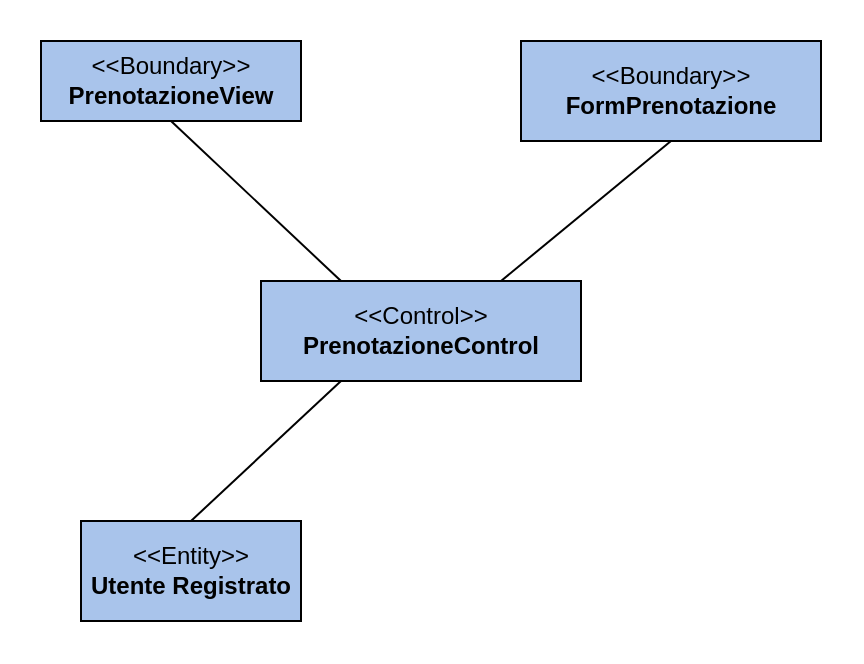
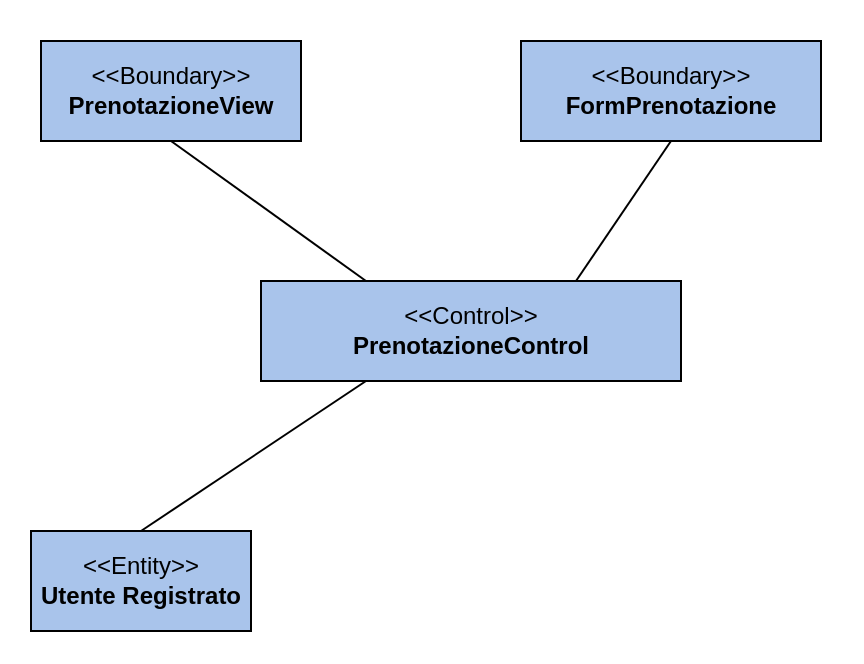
- <mxCell id="4" value="&amp;lt;&amp;lt;Boundary&amp;gt;&amp;gt;&lt;br&gt;&lt;b&gt;PrenotazioneView&lt;br&gt;&lt;/b&gt;" style="html=1;fillColor=#A9C4EB;" vertex="1" parent="1"><mxGeometry x="20" y="20" width="130" height="40" as="geometry" /></mxCell>
+ <mxCell id="4" value="&amp;lt;&amp;lt;Boundary&amp;gt;&amp;gt;&lt;br&gt;&lt;b&gt;PrenotazioneView&lt;br&gt;&lt;/b&gt;" style="html=1;fillColor=#A9C4EB;" vertex="1" parent="1"><mxGeometry x="20" y="20" width="130" height="50" as="geometry" /></mxCell>
- <mxCell id="5" value="&amp;lt;&amp;lt;Control&amp;gt;&amp;gt;&lt;br&gt;&lt;b&gt;PrenotazioneControl&lt;br&gt;&lt;/b&gt;" style="html=1;fillColor=#A9C4EB;" vertex="1" parent="1"><mxGeometry x="130" y="140" width="160" height="50" as="geometry" /></mxCell>
+ <mxCell id="5" value="&amp;lt;&amp;lt;Control&amp;gt;&amp;gt;&lt;br&gt;&lt;b&gt;PrenotazioneControl&lt;br&gt;&lt;/b&gt;" style="html=1;fillColor=#A9C4EB;" vertex="1" parent="1"><mxGeometry x="130" y="140" width="210" height="50" as="geometry" /></mxCell>
- <mxCell id="2" value="&amp;lt;&amp;lt;Entity&amp;gt;&amp;gt;&lt;br&gt;&lt;b&gt;Utente Registrato&lt;br&gt;&lt;/b&gt;" style="html=1;fillColor=#A9C4EB;" vertex="1" parent="1"><mxGeometry x="40" y="260" width="110" height="50" as="geometry" /></mxCell>
+ <mxCell id="2" value="&amp;lt;&amp;lt;Entity&amp;gt;&amp;gt;&lt;br&gt;&lt;b&gt;Utente Registrato&lt;br&gt;&lt;/b&gt;" style="html=1;fillColor=#A9C4EB;" vertex="1" parent="1"><mxGeometry x="15" y="265" width="110" height="50" as="geometry" /></mxCell>
